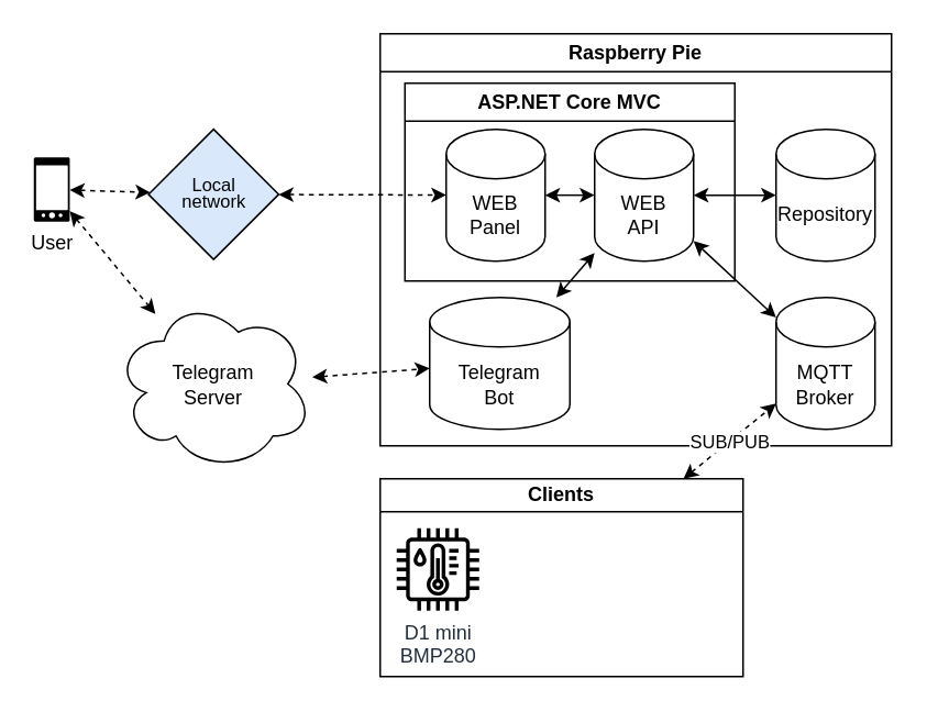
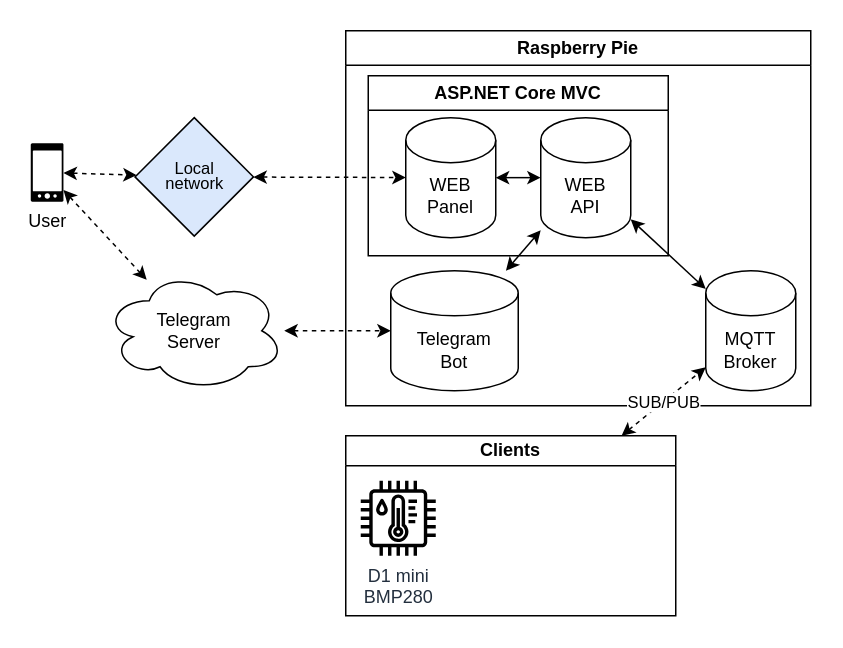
- <mxCell id="7" style="rounded=0;orthogonalLoop=1;jettySize=auto;html=1;endArrow=classic;endFill=1;startArrow=classic;startFill=1;" parent="2" source="8" target="10" edge="1"><mxGeometry relative="1" as="geometry" /></mxCell>
- <mxCell id="8" value="Repository" style="shape=cylinder3;whiteSpace=wrap;html=1;boundedLbl=1;backgroundOutline=1;size=15;" parent="2" vertex="1"><mxGeometry x="240" y="57.93" width="60" height="80" as="geometry" /></mxCell>
- <mxCell id="15" value="Telegram&lt;div&gt;Server&lt;/div&gt;" style="ellipse;shape=cloud;whiteSpace=wrap;html=1;" parent="1" vertex="1"><mxGeometry x="69" y="180" width="120" height="105" as="geometry" /></mxCell>
+ <mxCell id="15" value="Telegram&lt;div&gt;Server&lt;/div&gt;" style="ellipse;shape=cloud;whiteSpace=wrap;html=1;" parent="1" vertex="1"><mxGeometry x="69" y="180" width="120" height="80" as="geometry" /></mxCell>
